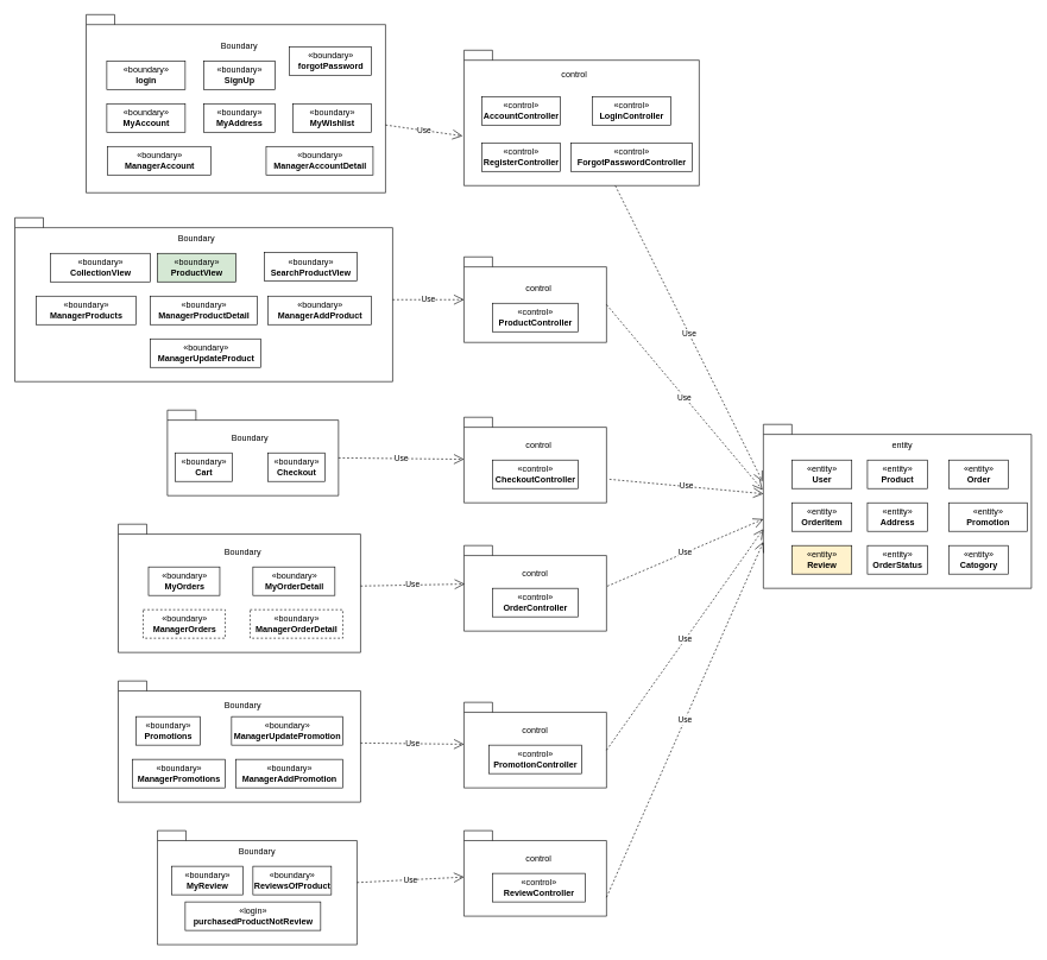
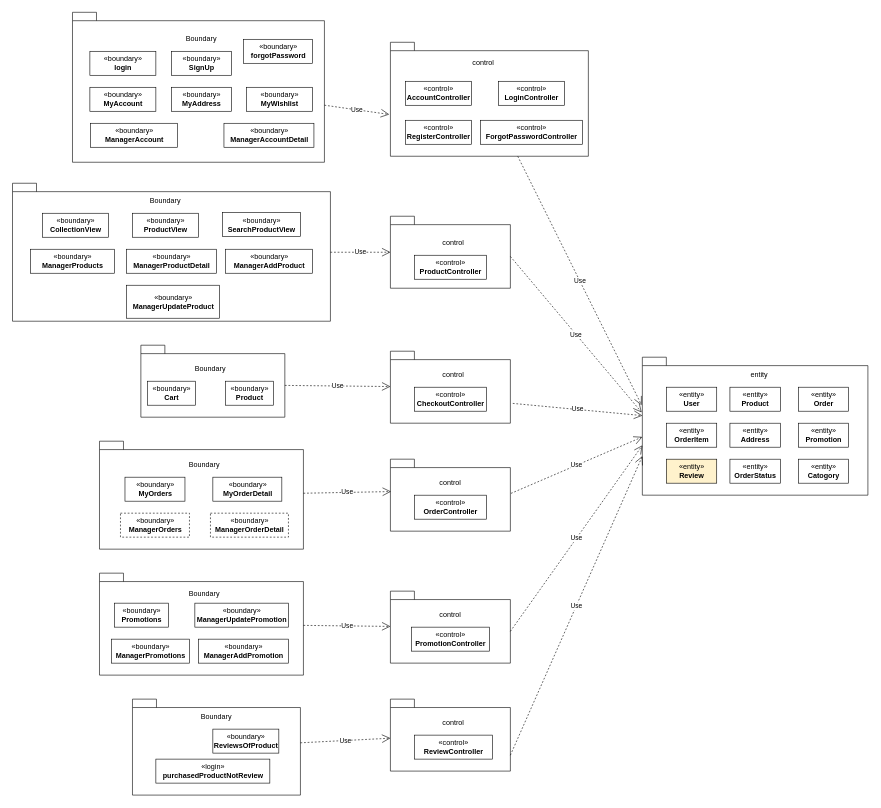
- <mxCell id="14" value="«boundary»&lt;br&gt;&lt;b&gt;CollectionView&lt;/b&gt;" style="html=1;" vertex="1" parent="1"><mxGeometry x="70" y="355" width="140" height="40" as="geometry" /></mxCell>
+ <mxCell id="14" value="«boundary»&lt;br&gt;&lt;b&gt;CollectionView&lt;/b&gt;" style="html=1;" vertex="1" parent="1"><mxGeometry x="70" y="355" width="110" height="40" as="geometry" /></mxCell>
- <mxCell id="15" value="«boundary»&lt;br&gt;&lt;b&gt;ProductView&lt;/b&gt;" style="html=1;fillColor=#d5e8d4;" vertex="1" parent="1"><mxGeometry x="220" y="355" width="110" height="40" as="geometry" /></mxCell>
+ <mxCell id="15" value="«boundary»&lt;br&gt;&lt;b&gt;ProductView&lt;/b&gt;" style="html=1;" vertex="1" parent="1"><mxGeometry x="220" y="355" width="110" height="40" as="geometry" /></mxCell>
- <mxCell id="43" value="«boundary»&lt;br&gt;&lt;b&gt;ManagerUpdateProduct&lt;/b&gt;" style="html=1;" vertex="1" parent="1"><mxGeometry x="210" y="475" width="155" height="40" as="geometry" /></mxCell>
+ <mxCell id="43" value="«boundary»&lt;br&gt;&lt;b&gt;ManagerUpdateProduct&lt;/b&gt;" style="html=1;" vertex="1" parent="1"><mxGeometry x="210" y="475" width="155" height="55" as="geometry" /></mxCell>
- <mxCell id="26" value="«boundary»&lt;br&gt;&lt;b&gt;Checkout&lt;/b&gt;" style="html=1;" vertex="1" parent="1"><mxGeometry x="375" y="635" width="80" height="40" as="geometry" /></mxCell>
+ <mxCell id="26" value="«boundary»&lt;br&gt;&lt;b&gt;Product&lt;/b&gt;" style="html=1;" vertex="1" parent="1"><mxGeometry x="375" y="635" width="80" height="40" as="geometry" /></mxCell>
- <mxCell id="57" value="«entity»&lt;br&gt;&lt;b&gt;Promotion&lt;/b&gt;" style="html=1;" vertex="1" parent="1"><mxGeometry x="1330" y="705" width="110" height="40" as="geometry" /></mxCell>
+ <mxCell id="57" value="«entity»&lt;br&gt;&lt;b&gt;Promotion&lt;/b&gt;" style="html=1;" vertex="1" parent="1"><mxGeometry x="1330" y="705" width="84" height="40" as="geometry" /></mxCell>
- <mxCell id="41" value="«boundary»&lt;br&gt;&lt;b&gt;MyReview&lt;/b&gt;" style="html=1;" vertex="1" parent="1"><mxGeometry x="240" y="1215" width="100" height="40" as="geometry" /></mxCell>
